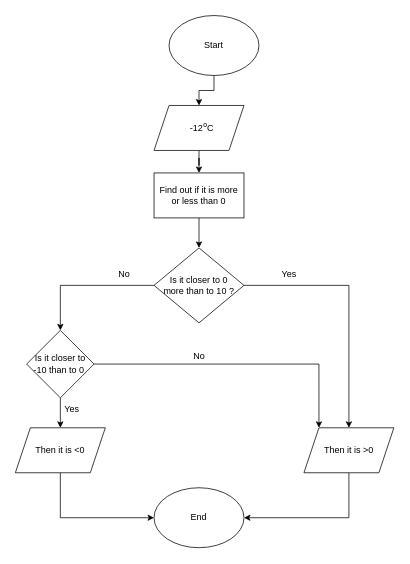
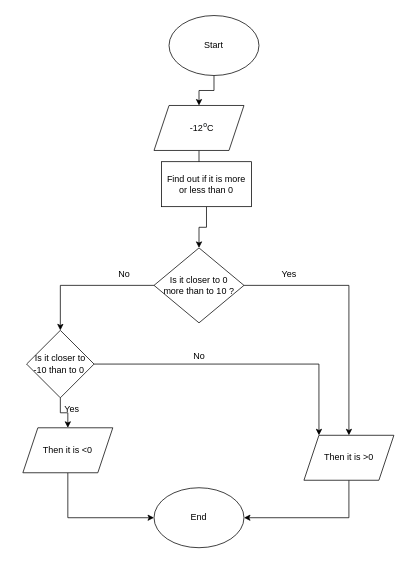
- <mxCell id="8" value="Find out if it is more or less than 0" style="whiteSpace=wrap;html=1;" vertex="1" parent="1"><mxGeometry x="205" y="230" width="120" height="60" as="geometry" /></mxCell>
+ <mxCell id="8" value="Find out if it is more or less than 0" style="whiteSpace=wrap;html=1;" vertex="1" parent="1"><mxGeometry x="215" y="215" width="120" height="60" as="geometry" /></mxCell>
- <mxCell id="17" value="Then it is &amp;lt;0" style="shape=parallelogram;perimeter=parallelogramPerimeter;whiteSpace=wrap;html=1;fixedSize=1;" vertex="1" parent="1"><mxGeometry x="20" y="570" width="120" height="60" as="geometry" /></mxCell>
+ <mxCell id="17" value="Then it is &amp;lt;0" style="shape=parallelogram;perimeter=parallelogramPerimeter;whiteSpace=wrap;html=1;fixedSize=1;" vertex="1" parent="1"><mxGeometry x="30" y="570" width="120" height="60" as="geometry" /></mxCell>
- <mxCell id="20" value="Then it is &amp;gt;0" style="shape=parallelogram;perimeter=parallelogramPerimeter;whiteSpace=wrap;html=1;fixedSize=1;" vertex="1" parent="1"><mxGeometry x="405" y="570" width="120" height="60" as="geometry" /></mxCell>
+ <mxCell id="20" value="Then it is &amp;gt;0" style="shape=parallelogram;perimeter=parallelogramPerimeter;whiteSpace=wrap;html=1;fixedSize=1;" vertex="1" parent="1"><mxGeometry x="405" y="580" width="120" height="60" as="geometry" /></mxCell>
